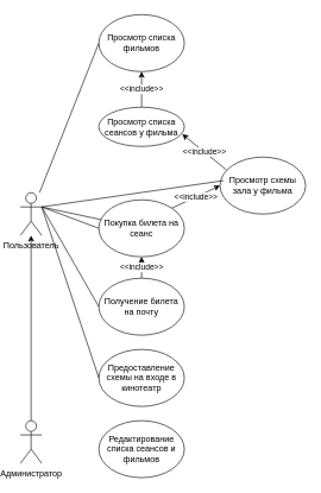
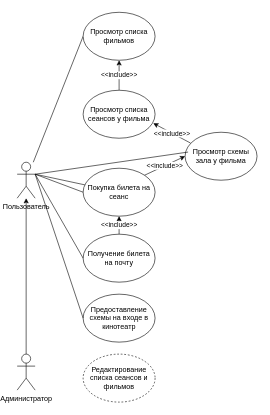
- <mxCell id="6" value="Просмотр списка сеансов у фильма" style="ellipse;whiteSpace=wrap;html=1;" vertex="1" parent="1"><mxGeometry x="130" y="150" width="120" height="55" as="geometry" /></mxCell>
+ <mxCell id="6" value="Просмотр списка сеансов у фильма" style="ellipse;whiteSpace=wrap;html=1;" vertex="1" parent="1"><mxGeometry x="130" y="150" width="120" height="80" as="geometry" /></mxCell>
- <mxCell id="13" value="Редактирование списка сеансов и фильмов" style="ellipse;whiteSpace=wrap;html=1;" vertex="1" parent="1"><mxGeometry x="130" y="590" width="120" height="80" as="geometry" /></mxCell>
+ <mxCell id="13" value="Редактирование списка сеансов и фильмов" style="ellipse;whiteSpace=wrap;html=1;dashed=1;" vertex="1" parent="1"><mxGeometry x="130" y="590" width="120" height="80" as="geometry" /></mxCell>
